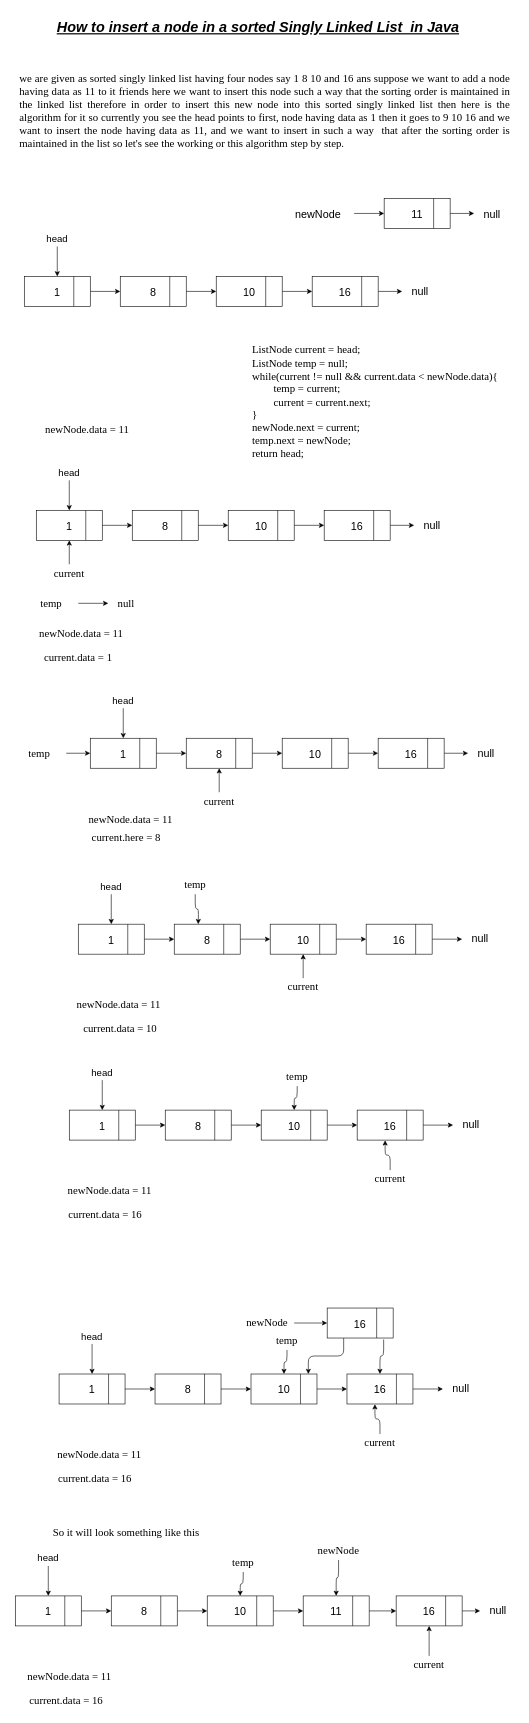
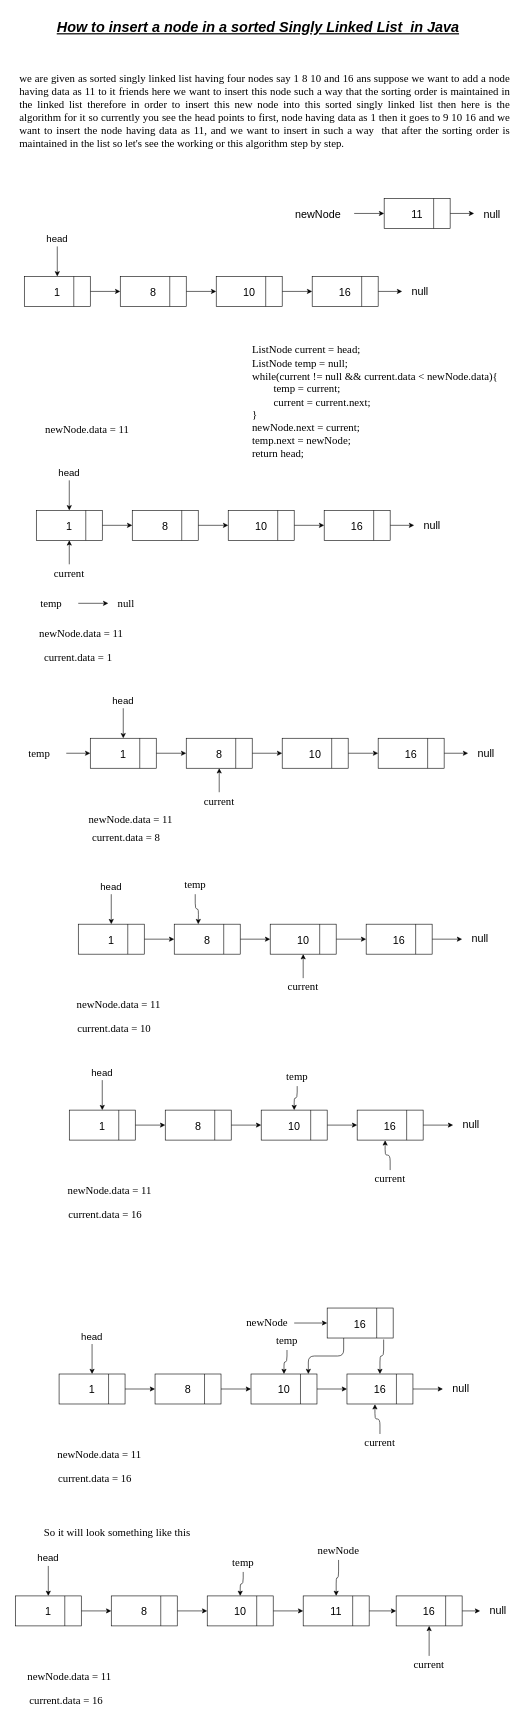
- <mxCell id="67" value="current.here = 8" style="text;html=1;strokeColor=none;fillColor=none;align=center;verticalAlign=middle;whiteSpace=wrap;rounded=0;fontFamily=Times New Roman;fontSize=18;" vertex="1" parent="1"><mxGeometry x="145" y="1380" width="130" height="30" as="geometry" /></mxCell>
+ <mxCell id="67" value="current.data = 8" style="text;html=1;strokeColor=none;fillColor=none;align=center;verticalAlign=middle;whiteSpace=wrap;rounded=0;fontFamily=Times New Roman;fontSize=18;" vertex="1" parent="1"><mxGeometry x="145" y="1380" width="130" height="30" as="geometry" /></mxCell>
- <mxCell id="88" value="current.data = 10" style="text;html=1;strokeColor=none;fillColor=none;align=center;verticalAlign=middle;whiteSpace=wrap;rounded=0;fontFamily=Times New Roman;fontSize=18;" vertex="1" parent="1"><mxGeometry x="135" y="1700" width="130" height="30" as="geometry" /></mxCell>
+ <mxCell id="88" value="current.data = 10" style="text;html=1;strokeColor=none;fillColor=none;align=center;verticalAlign=middle;whiteSpace=wrap;rounded=0;fontFamily=Times New Roman;fontSize=18;" vertex="1" parent="1"><mxGeometry x="125" y="1700" width="130" height="30" as="geometry" /></mxCell>
- <mxCell id="160" value="So it will look something like this" style="text;html=1;strokeColor=none;fillColor=none;align=center;verticalAlign=middle;whiteSpace=wrap;rounded=0;fontFamily=Times New Roman;fontSize=18;" vertex="1" parent="1"><mxGeometry x="75" y="2540" width="270" height="30" as="geometry" /></mxCell>
+ <mxCell id="160" value="So it will look something like this" style="text;html=1;strokeColor=none;fillColor=none;align=center;verticalAlign=middle;whiteSpace=wrap;rounded=0;fontFamily=Times New Roman;fontSize=18;" vertex="1" parent="1"><mxGeometry x="60" y="2540" width="270" height="30" as="geometry" /></mxCell>
